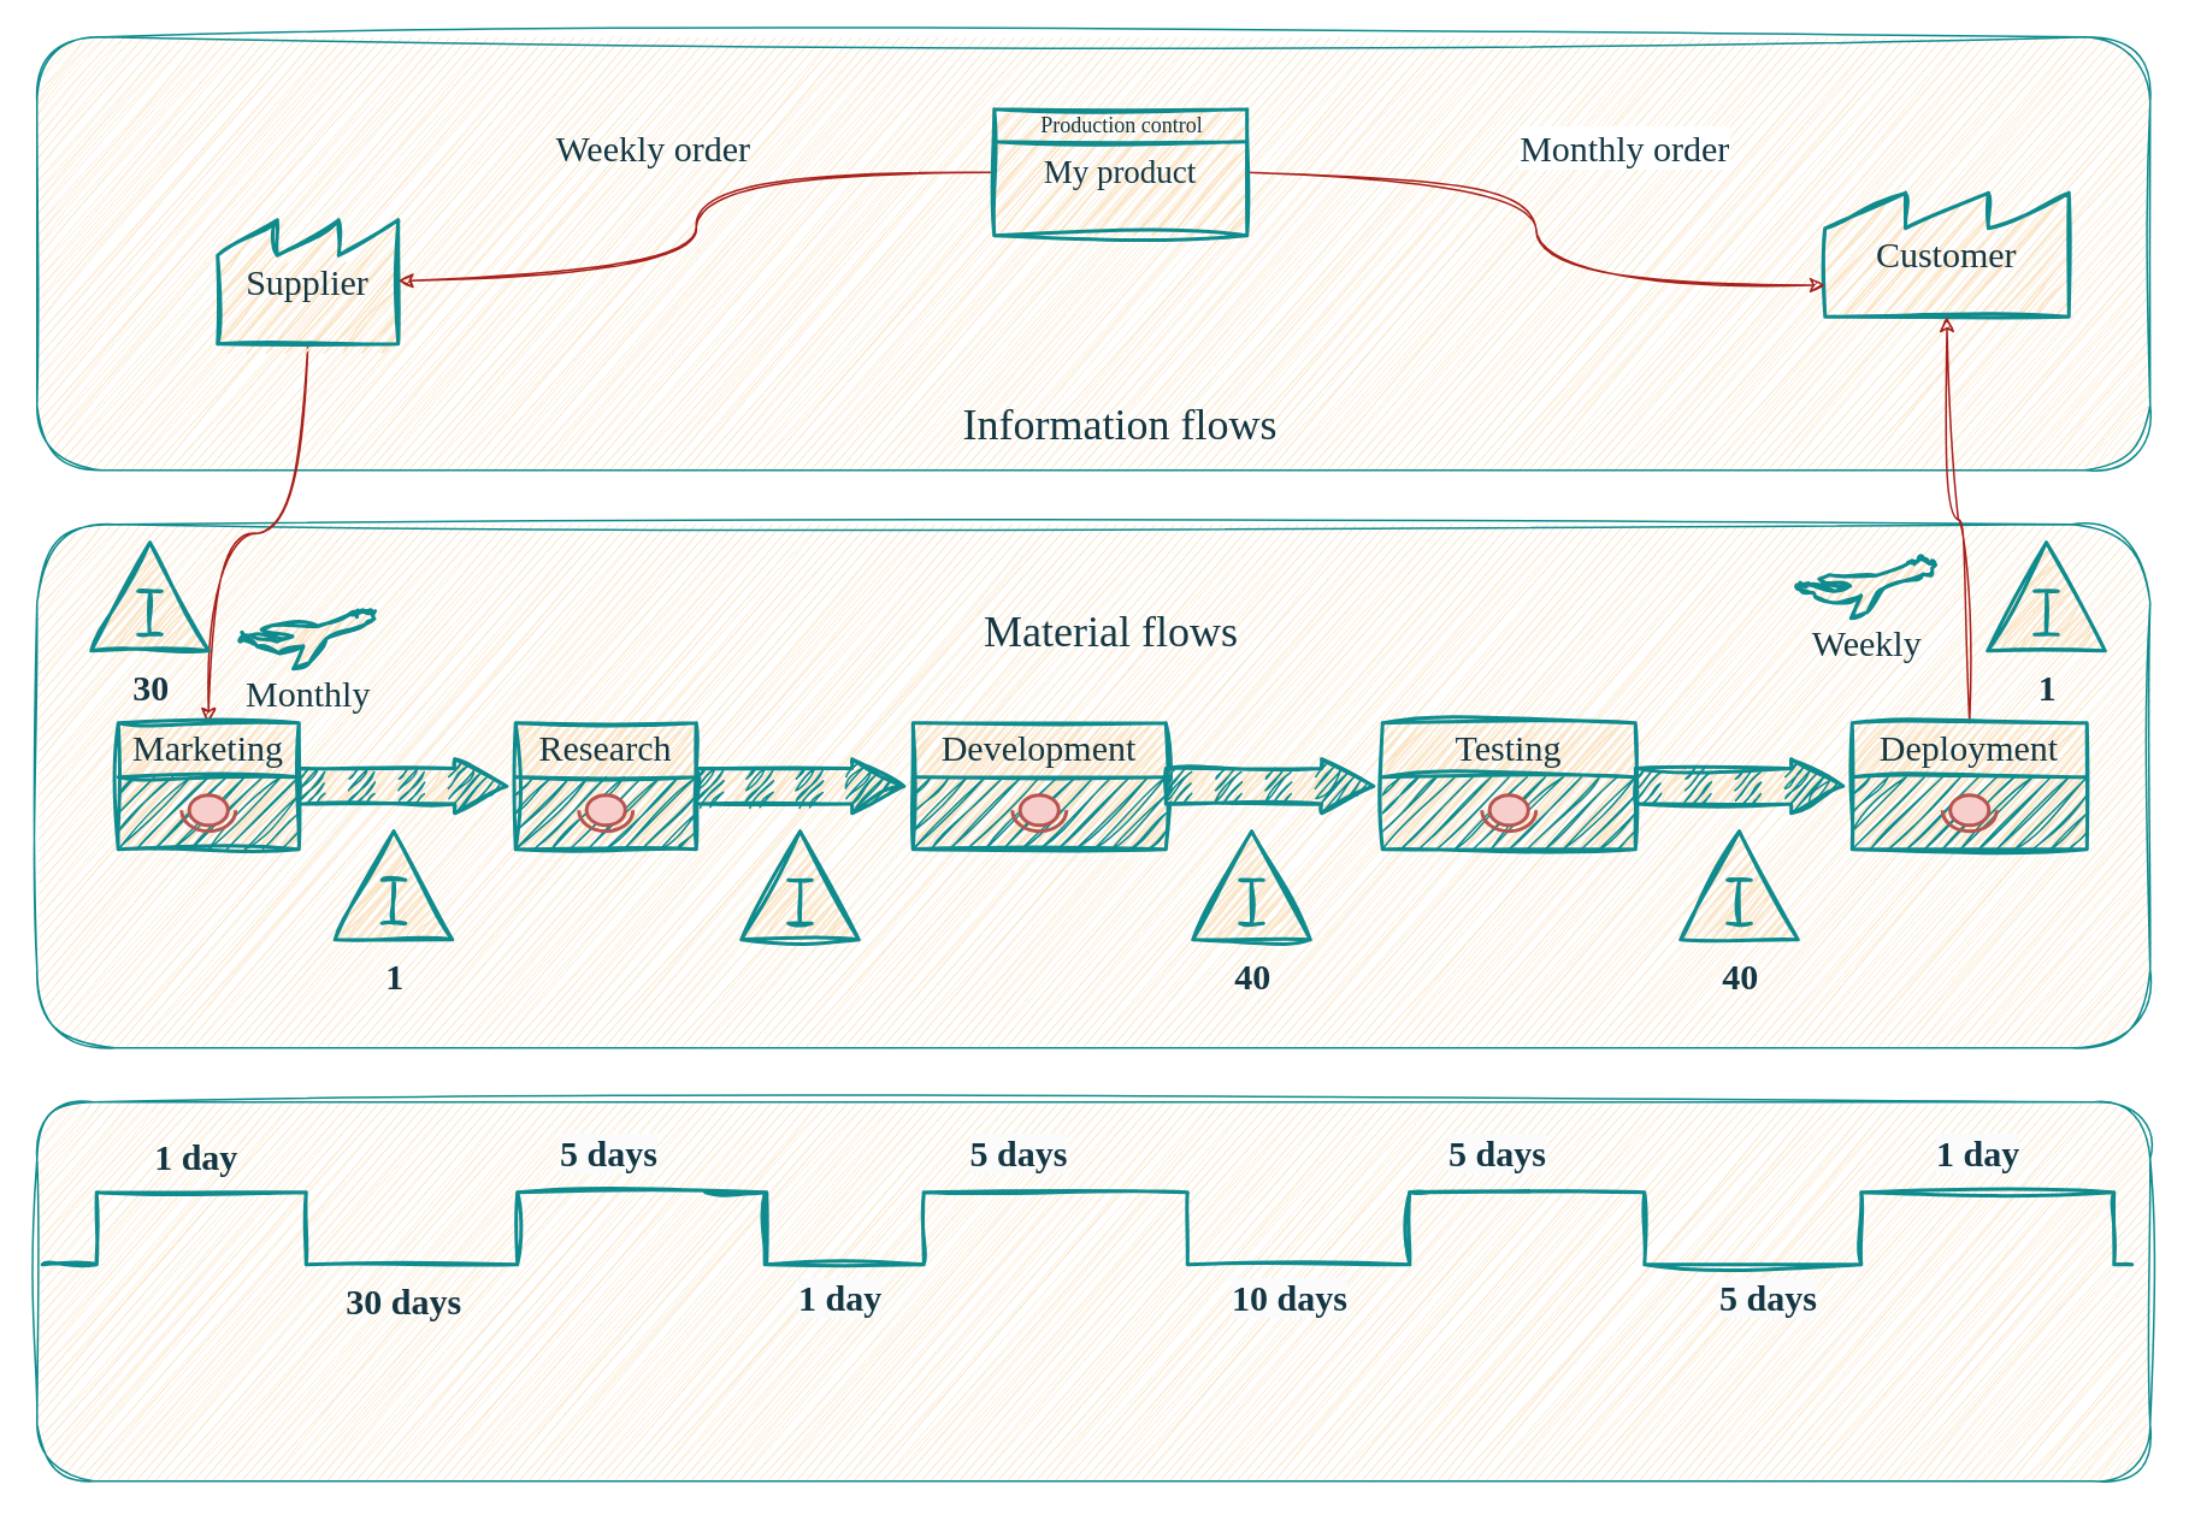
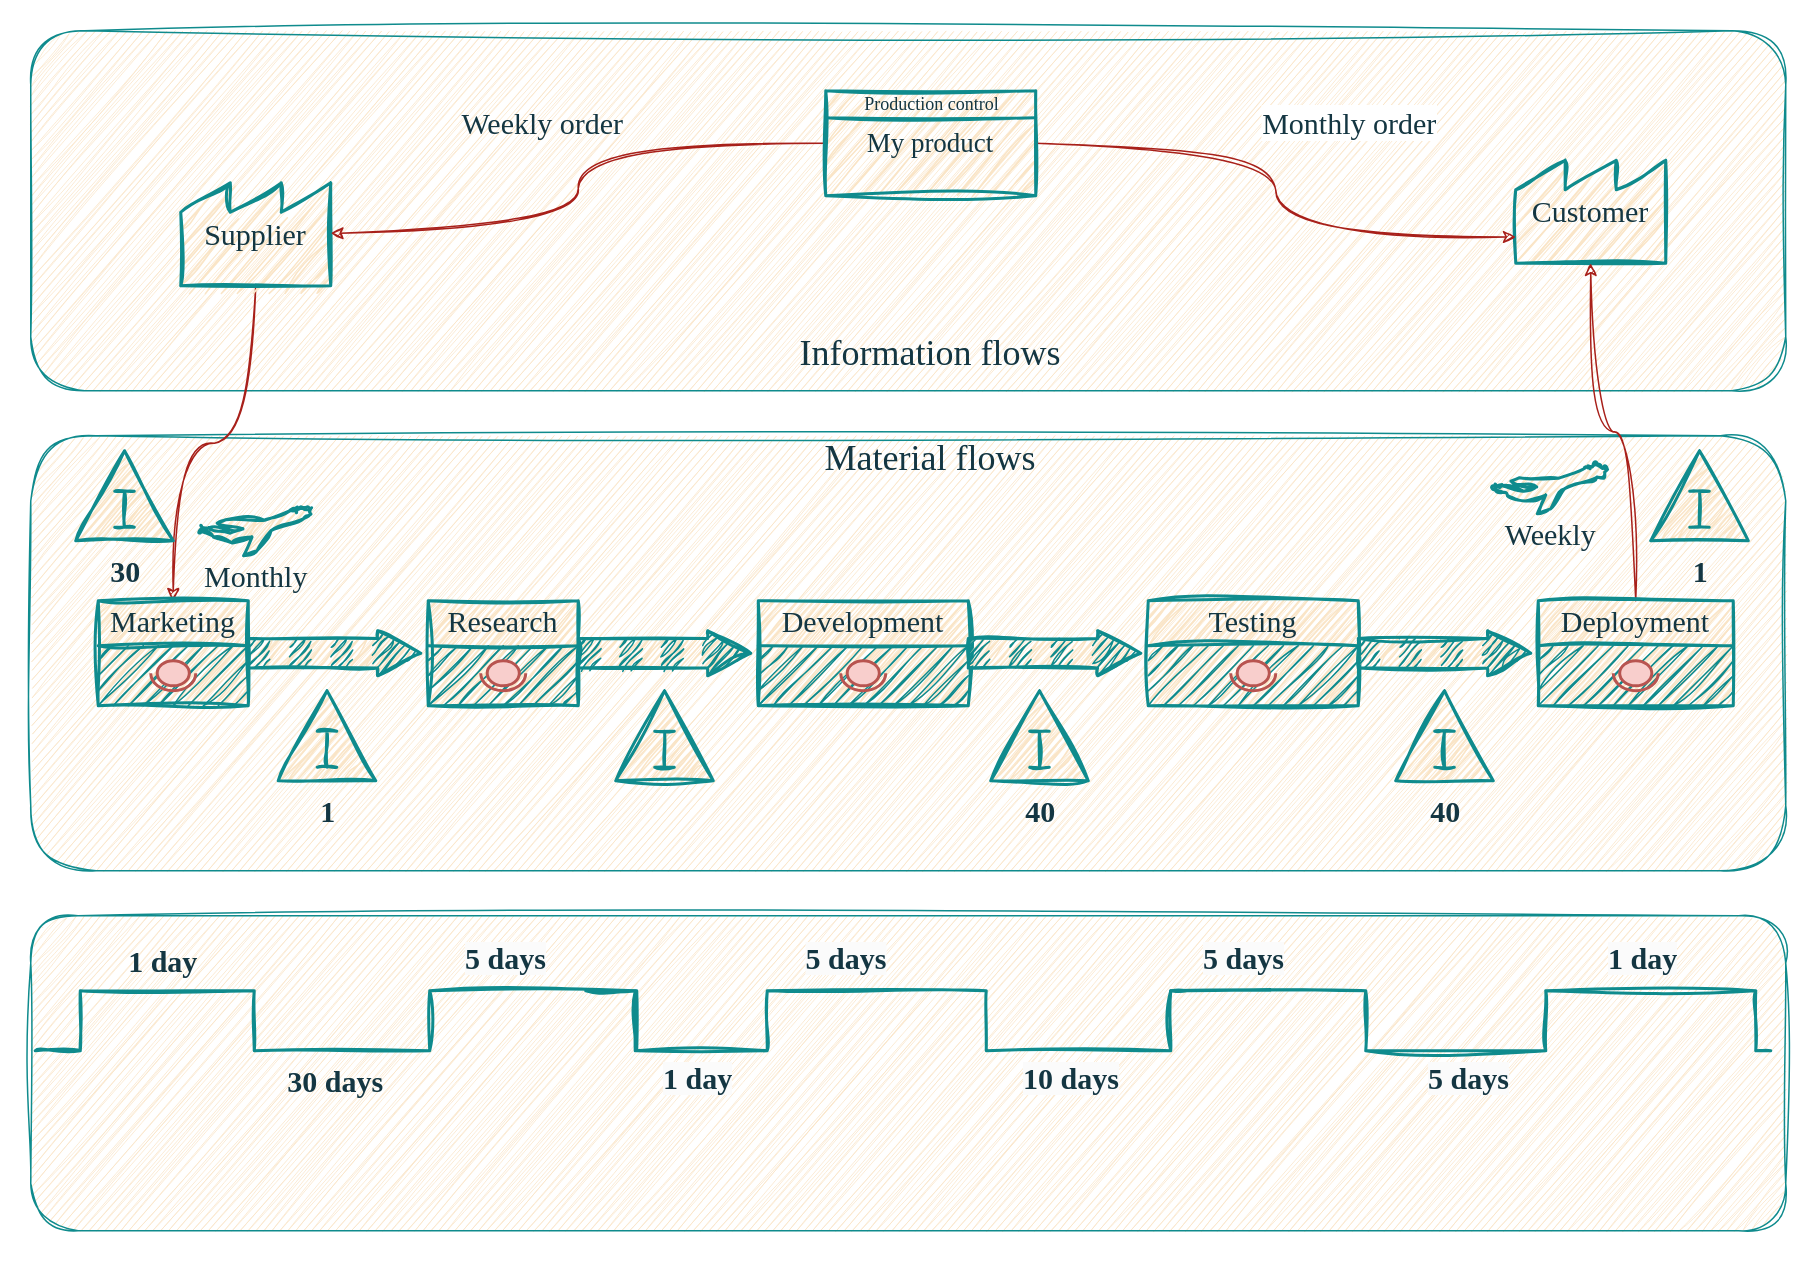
- <mxCell id="7" value="&lt;font data-font-src=&quot;https://fonts.googleapis.com/css?family=Architects+Daughter&quot; face=&quot;Architects Daughter&quot; style=&quot;font-size: 20px;&quot;&gt;Customer&lt;/font&gt;" style="strokeWidth=2;html=1;shape=mxgraph.lean_mapping.outside_sources;whiteSpace=wrap;align=center;rounded=0;sketch=1;curveFitting=1;jiggle=2;labelBackgroundColor=none;fillColor=#FAE5C7;strokeColor=#0F8B8D;fontColor=#143642;" vertex="1" parent="1"><mxGeometry x="1010" y="105" width="135" height="70" as="geometry" /></mxCell>
+ <mxCell id="7" value="&lt;font data-font-src=&quot;https://fonts.googleapis.com/css?family=Architects+Daughter&quot; face=&quot;Architects Daughter&quot; style=&quot;font-size: 20px;&quot;&gt;Customer&lt;/font&gt;" style="strokeWidth=2;html=1;shape=mxgraph.lean_mapping.outside_sources;whiteSpace=wrap;align=center;rounded=0;sketch=1;curveFitting=1;jiggle=2;labelBackgroundColor=none;fillColor=#FAE5C7;strokeColor=#0F8B8D;fontColor=#143642;" vertex="1" parent="1"><mxGeometry x="1010" y="105" width="100" height="70" as="geometry" /></mxCell>
- <mxCell id="37" value="&lt;font style=&quot;font-size: 24px;&quot;&gt;Material flows&lt;/font&gt;" style="text;html=1;strokeColor=none;fillColor=none;align=center;verticalAlign=middle;whiteSpace=wrap;rounded=0;fontSize=20;fontFamily=Architects Daughter;fontColor=#143642;" vertex="1" parent="1"><mxGeometry x="495" y="335" width="240" height="30" as="geometry" /></mxCell>
+ <mxCell id="37" value="&lt;font style=&quot;font-size: 24px;&quot;&gt;Material flows&lt;/font&gt;" style="text;html=1;strokeColor=none;fillColor=none;align=center;verticalAlign=middle;whiteSpace=wrap;rounded=0;fontSize=20;fontFamily=Architects Daughter;fontColor=#143642;" vertex="1" parent="1"><mxGeometry x="500" y="290" width="240" height="30" as="geometry" /></mxCell>
